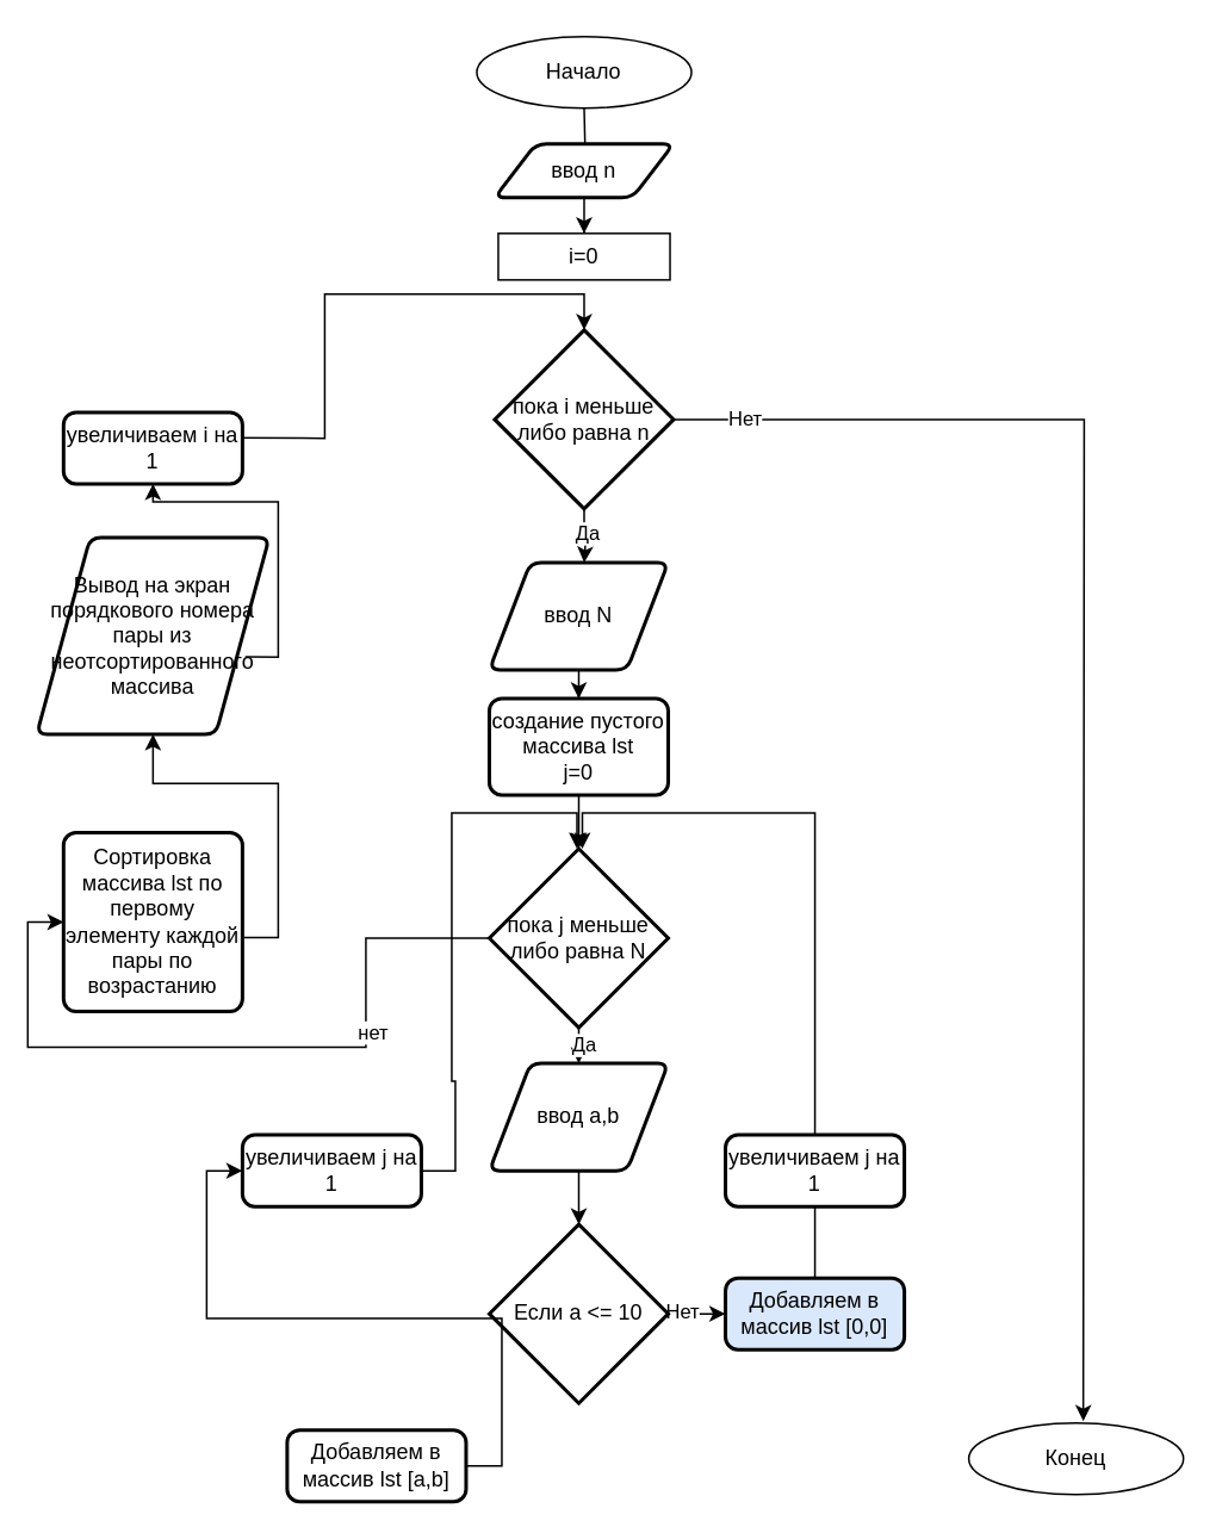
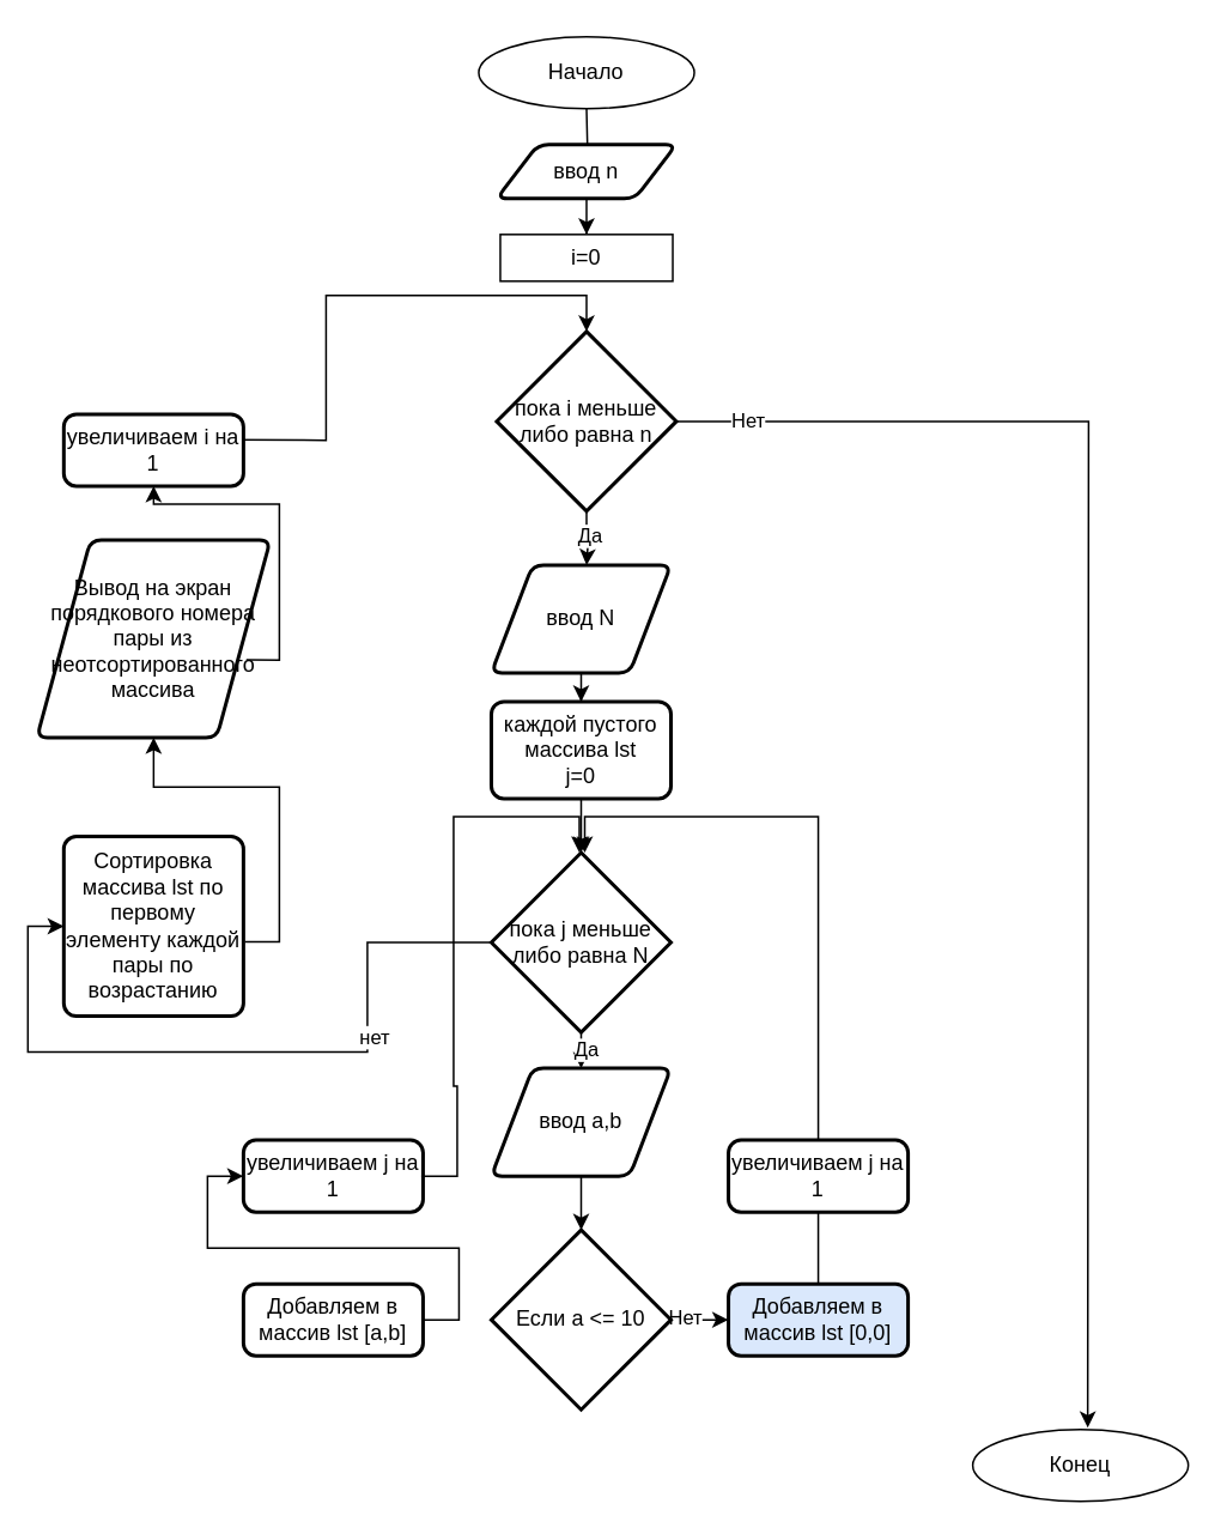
- <mxCell id="23" value="создание пустого массива lst&lt;br&gt;j=0" style="rounded=1;whiteSpace=wrap;html=1;absoluteArcSize=1;arcSize=14;strokeWidth=2;" parent="1" vertex="1"><mxGeometry x="273" y="390" width="100" height="54" as="geometry" /></mxCell>
+ <mxCell id="23" value="каждой пустого массива lst&lt;br&gt;j=0" style="rounded=1;whiteSpace=wrap;html=1;absoluteArcSize=1;arcSize=14;strokeWidth=2;" parent="1" vertex="1"><mxGeometry x="273" y="390" width="100" height="54" as="geometry" /></mxCell>
- <mxCell id="25" value="Добавляем в массив lst [a,b]" style="rounded=1;whiteSpace=wrap;html=1;absoluteArcSize=1;arcSize=14;strokeWidth=2;" parent="1" vertex="1"><mxGeometry x="160" y="799" width="100" height="40" as="geometry" /></mxCell>
+ <mxCell id="25" value="Добавляем в массив lst [a,b]" style="rounded=1;whiteSpace=wrap;html=1;absoluteArcSize=1;arcSize=14;strokeWidth=2;" parent="1" vertex="1"><mxGeometry x="135" y="714" width="100" height="40" as="geometry" /></mxCell>
